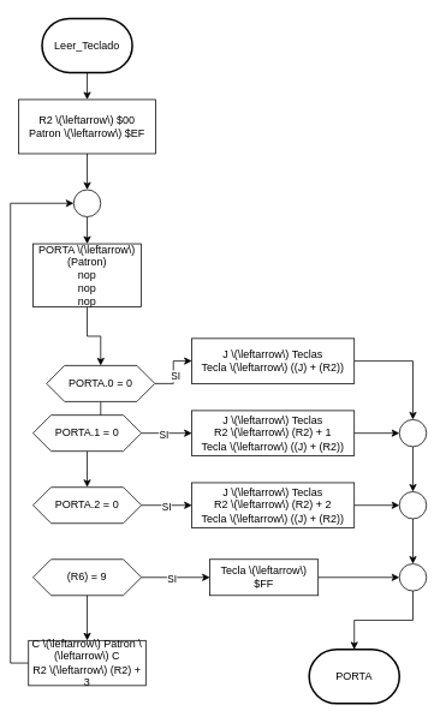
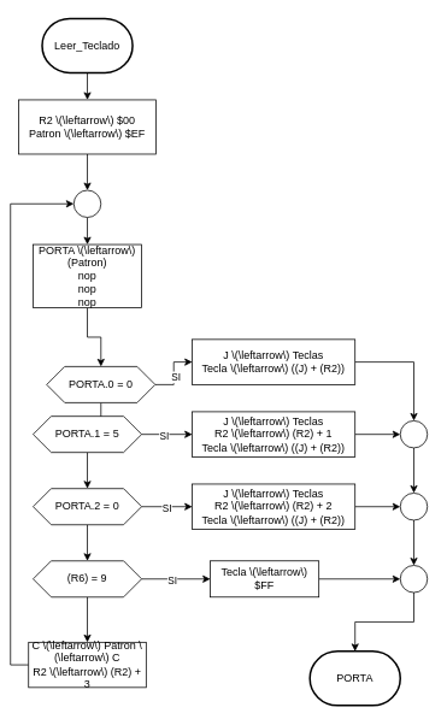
- <mxCell id="15" value="PORTA.1 = 0" style="shape=hexagon;perimeter=hexagonPerimeter2;whiteSpace=wrap;html=1;fixedSize=1;" parent="1" vertex="1"><mxGeometry x="36" y="460" width="120" height="40" as="geometry" /></mxCell>
+ <mxCell id="15" value="PORTA.1 = 5" style="shape=hexagon;perimeter=hexagonPerimeter2;whiteSpace=wrap;html=1;fixedSize=1;" parent="1" vertex="1"><mxGeometry x="36" y="460" width="120" height="40" as="geometry" /></mxCell>
+ <mxCell id="16" style="edgeStyle=orthogonalEdgeStyle;rounded=0;orthogonalLoop=1;jettySize=auto;html=1;exitX=0.5;exitY=1;exitDx=0;exitDy=0;entryX=0.5;entryY=0;entryDx=0;entryDy=0;" parent="1" source="19" target="23" edge="1"><mxGeometry relative="1" as="geometry" /></mxCell>
